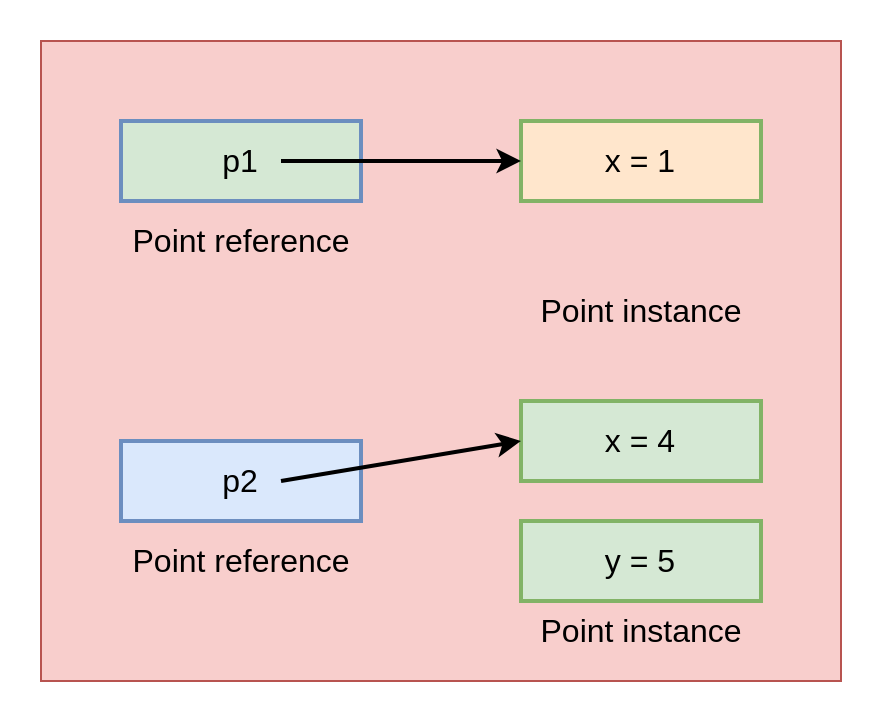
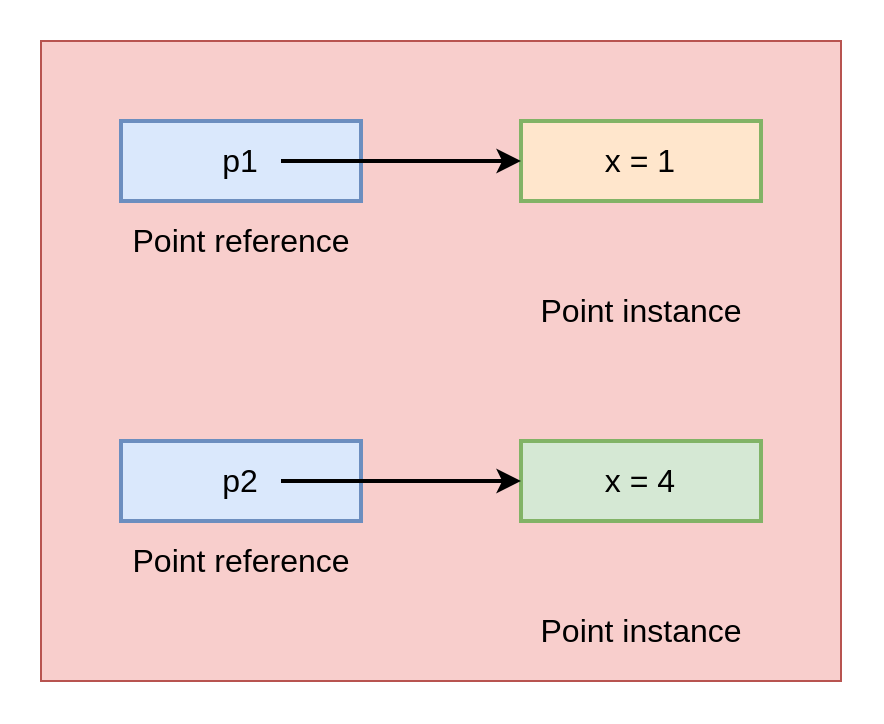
- <mxCell id="3" value="p1" style="rounded=0;whiteSpace=wrap;html=1;fillColor=#d5e8d4;strokeColor=#6c8ebf;strokeWidth=2;fontSize=16;" vertex="1" parent="1"><mxGeometry x="60" y="60" width="120" height="40" as="geometry" /></mxCell>
+ <mxCell id="3" value="p1" style="rounded=0;whiteSpace=wrap;html=1;fillColor=#dae8fc;strokeColor=#6c8ebf;strokeWidth=2;fontSize=16;" vertex="1" parent="1"><mxGeometry x="60" y="60" width="120" height="40" as="geometry" /></mxCell>
- <mxCell id="9" value="x = 4" style="rounded=0;whiteSpace=wrap;html=1;fillColor=#d5e8d4;strokeColor=#82b366;strokeWidth=2;fontSize=16;" vertex="1" parent="1"><mxGeometry x="260" y="200" width="120" height="40" as="geometry" /></mxCell>
+ <mxCell id="9" value="x = 4" style="rounded=0;whiteSpace=wrap;html=1;fillColor=#d5e8d4;strokeColor=#82b366;strokeWidth=2;fontSize=16;" vertex="1" parent="1"><mxGeometry x="260" y="220" width="120" height="40" as="geometry" /></mxCell>
- <mxCell id="10" value="y = 5" style="rounded=0;whiteSpace=wrap;html=1;fillColor=#d5e8d4;strokeColor=#82b366;strokeWidth=2;fontSize=16;" vertex="1" parent="1"><mxGeometry x="260" y="260" width="120" height="40" as="geometry" /></mxCell>
